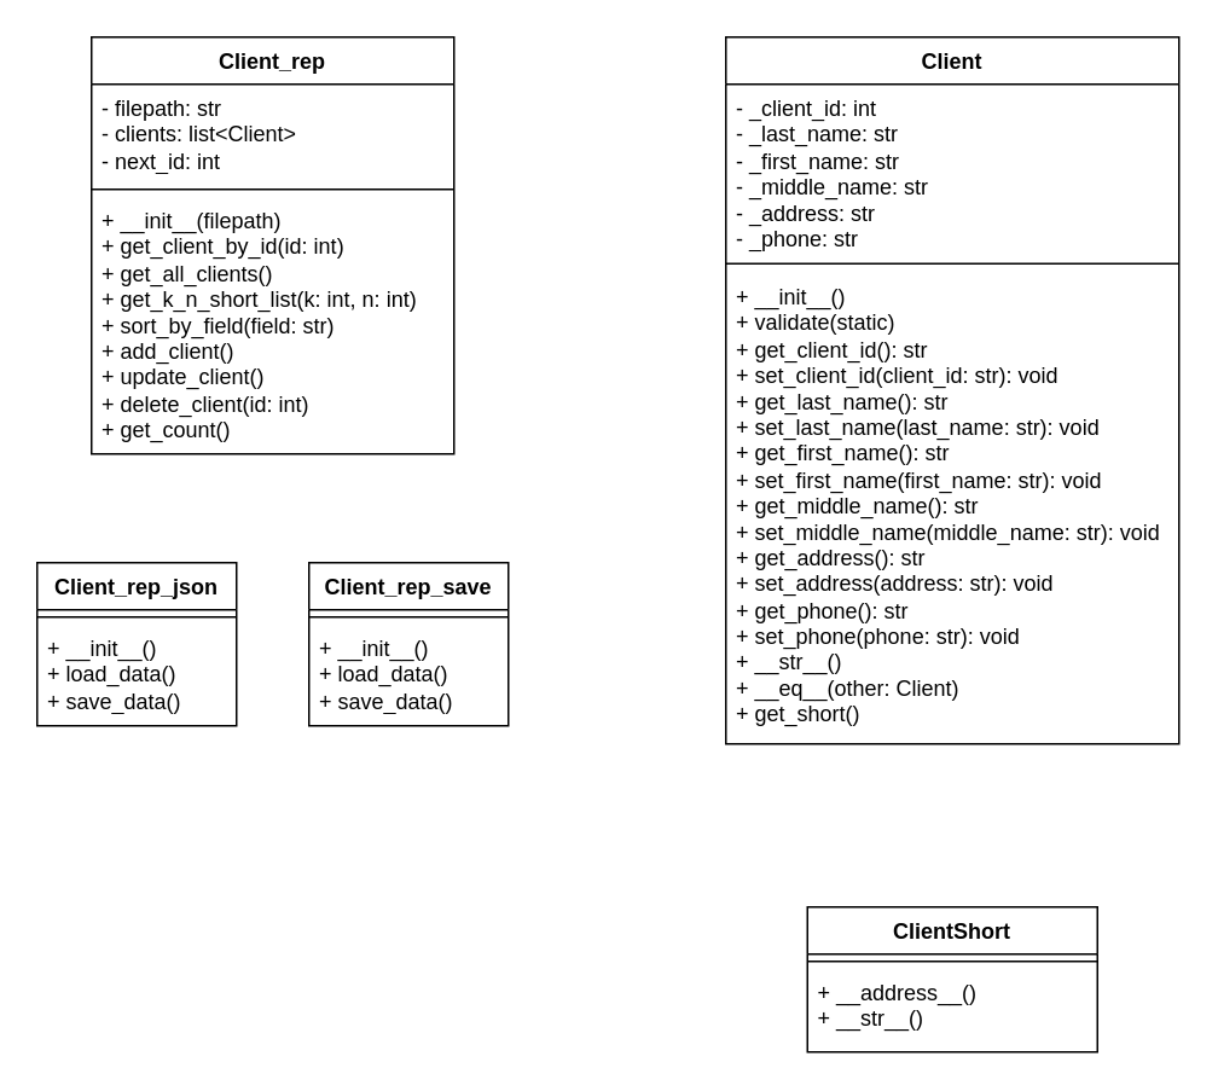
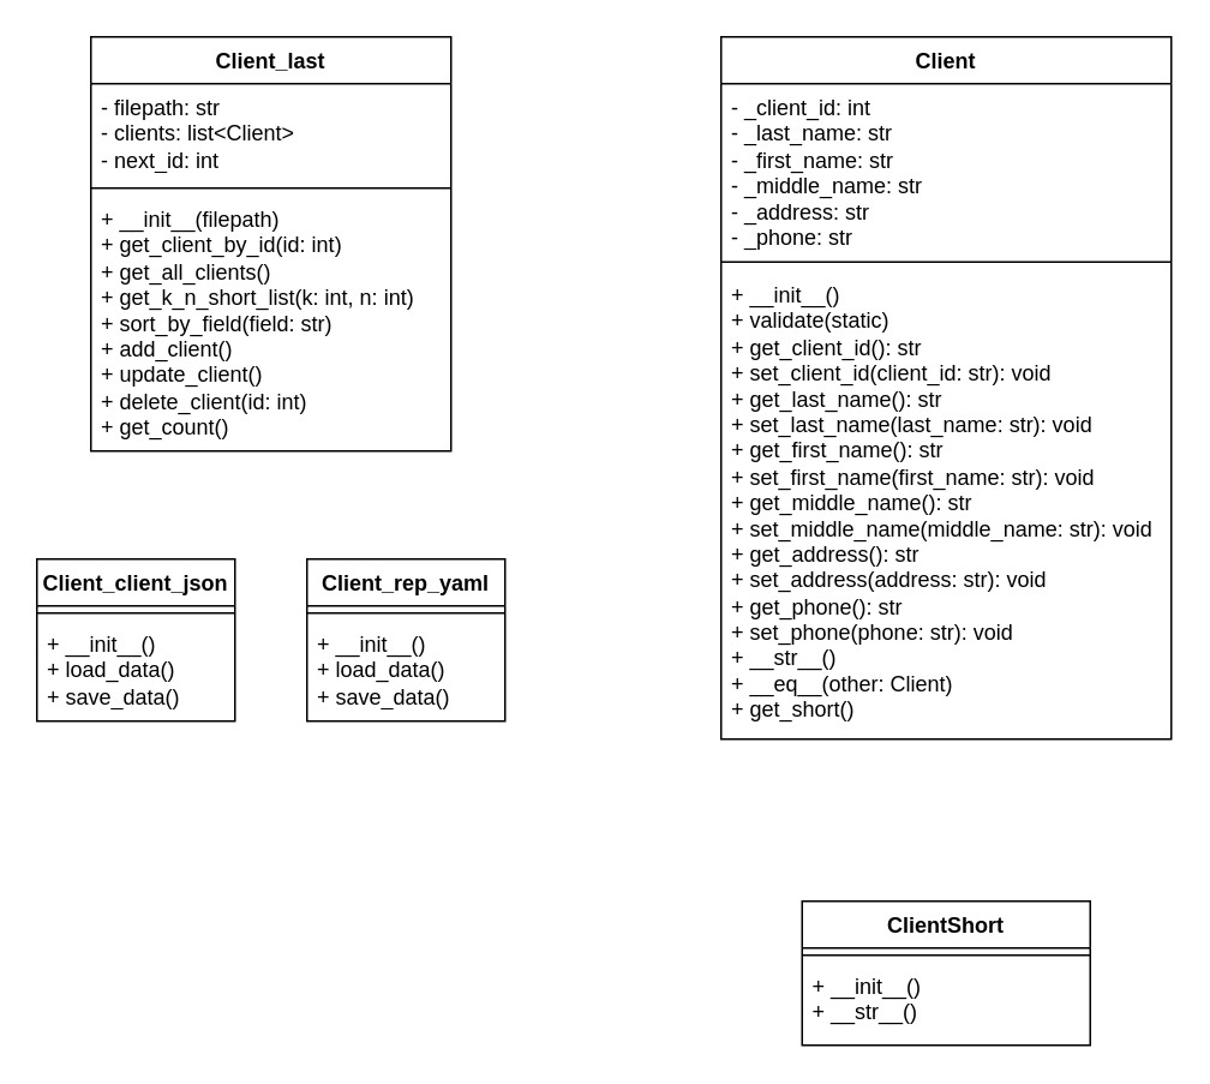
- <mxCell id="6" value="Client_rep" style="swimlane;fontStyle=1;align=center;verticalAlign=top;childLayout=stackLayout;horizontal=1;startSize=26;horizontalStack=0;resizeParent=1;resizeParentMax=0;resizeLast=0;collapsible=1;marginBottom=0;whiteSpace=wrap;html=1;" parent="1" vertex="1"><mxGeometry x="50" y="20" width="200" height="230" as="geometry" /></mxCell>
+ <mxCell id="6" value="Client_last" style="swimlane;fontStyle=1;align=center;verticalAlign=top;childLayout=stackLayout;horizontal=1;startSize=26;horizontalStack=0;resizeParent=1;resizeParentMax=0;resizeLast=0;collapsible=1;marginBottom=0;whiteSpace=wrap;html=1;" parent="1" vertex="1"><mxGeometry x="50" y="20" width="200" height="230" as="geometry" /></mxCell>
- <mxCell id="10" value="Client_rep_json" style="swimlane;fontStyle=1;align=center;verticalAlign=top;childLayout=stackLayout;horizontal=1;startSize=26;horizontalStack=0;resizeParent=1;resizeParentMax=0;resizeLast=0;collapsible=1;marginBottom=0;whiteSpace=wrap;html=1;" parent="1" vertex="1"><mxGeometry x="20" y="310" width="110" height="90" as="geometry" /></mxCell>
+ <mxCell id="10" value="Client_client_json" style="swimlane;fontStyle=1;align=center;verticalAlign=top;childLayout=stackLayout;horizontal=1;startSize=26;horizontalStack=0;resizeParent=1;resizeParentMax=0;resizeLast=0;collapsible=1;marginBottom=0;whiteSpace=wrap;html=1;" parent="1" vertex="1"><mxGeometry x="20" y="310" width="110" height="90" as="geometry" /></mxCell>
- <mxCell id="13" value="Client_rep_save" style="swimlane;fontStyle=1;align=center;verticalAlign=top;childLayout=stackLayout;horizontal=1;startSize=26;horizontalStack=0;resizeParent=1;resizeParentMax=0;resizeLast=0;collapsible=1;marginBottom=0;whiteSpace=wrap;html=1;" parent="1" vertex="1"><mxGeometry x="170" y="310" width="110" height="90" as="geometry" /></mxCell>
+ <mxCell id="13" value="Client_rep_yaml" style="swimlane;fontStyle=1;align=center;verticalAlign=top;childLayout=stackLayout;horizontal=1;startSize=26;horizontalStack=0;resizeParent=1;resizeParentMax=0;resizeLast=0;collapsible=1;marginBottom=0;whiteSpace=wrap;html=1;" parent="1" vertex="1"><mxGeometry x="170" y="310" width="110" height="90" as="geometry" /></mxCell>
- <mxCell id="18" value="&lt;div&gt;+&amp;nbsp;&lt;span style=&quot;background-color: initial;&quot;&gt;__address__()&lt;/span&gt;&lt;/div&gt;+ __str__()" style="text;strokeColor=none;fillColor=none;align=left;verticalAlign=top;spacingLeft=4;spacingRight=4;overflow=hidden;rotatable=0;points=[[0,0.5],[1,0.5]];portConstraint=eastwest;whiteSpace=wrap;html=1;" parent="16" vertex="1"><mxGeometry y="34" width="160" height="46" as="geometry" /></mxCell>
+ <mxCell id="18" value="&lt;div&gt;+&amp;nbsp;&lt;span style=&quot;background-color: initial;&quot;&gt;__init__()&lt;/span&gt;&lt;/div&gt;+ __str__()" style="text;strokeColor=none;fillColor=none;align=left;verticalAlign=top;spacingLeft=4;spacingRight=4;overflow=hidden;rotatable=0;points=[[0,0.5],[1,0.5]];portConstraint=eastwest;whiteSpace=wrap;html=1;" parent="16" vertex="1"><mxGeometry y="34" width="160" height="46" as="geometry" /></mxCell>
